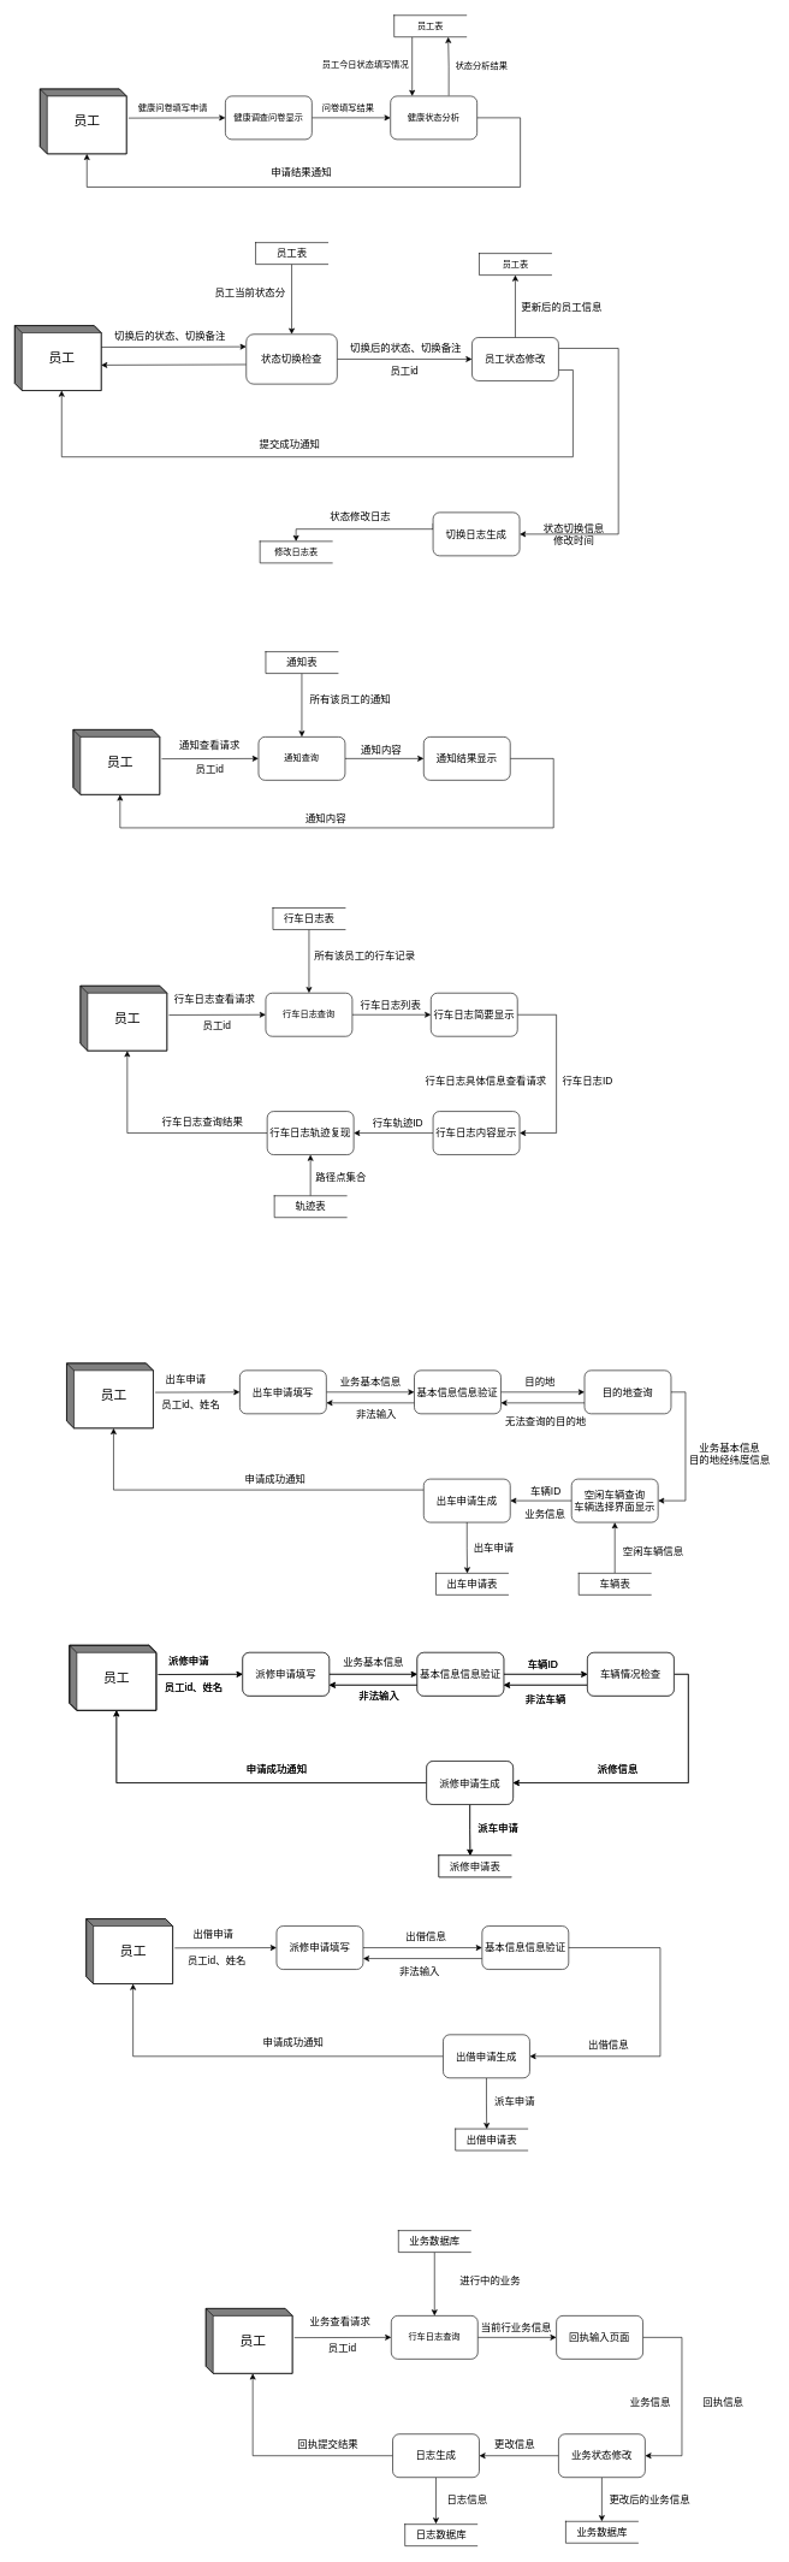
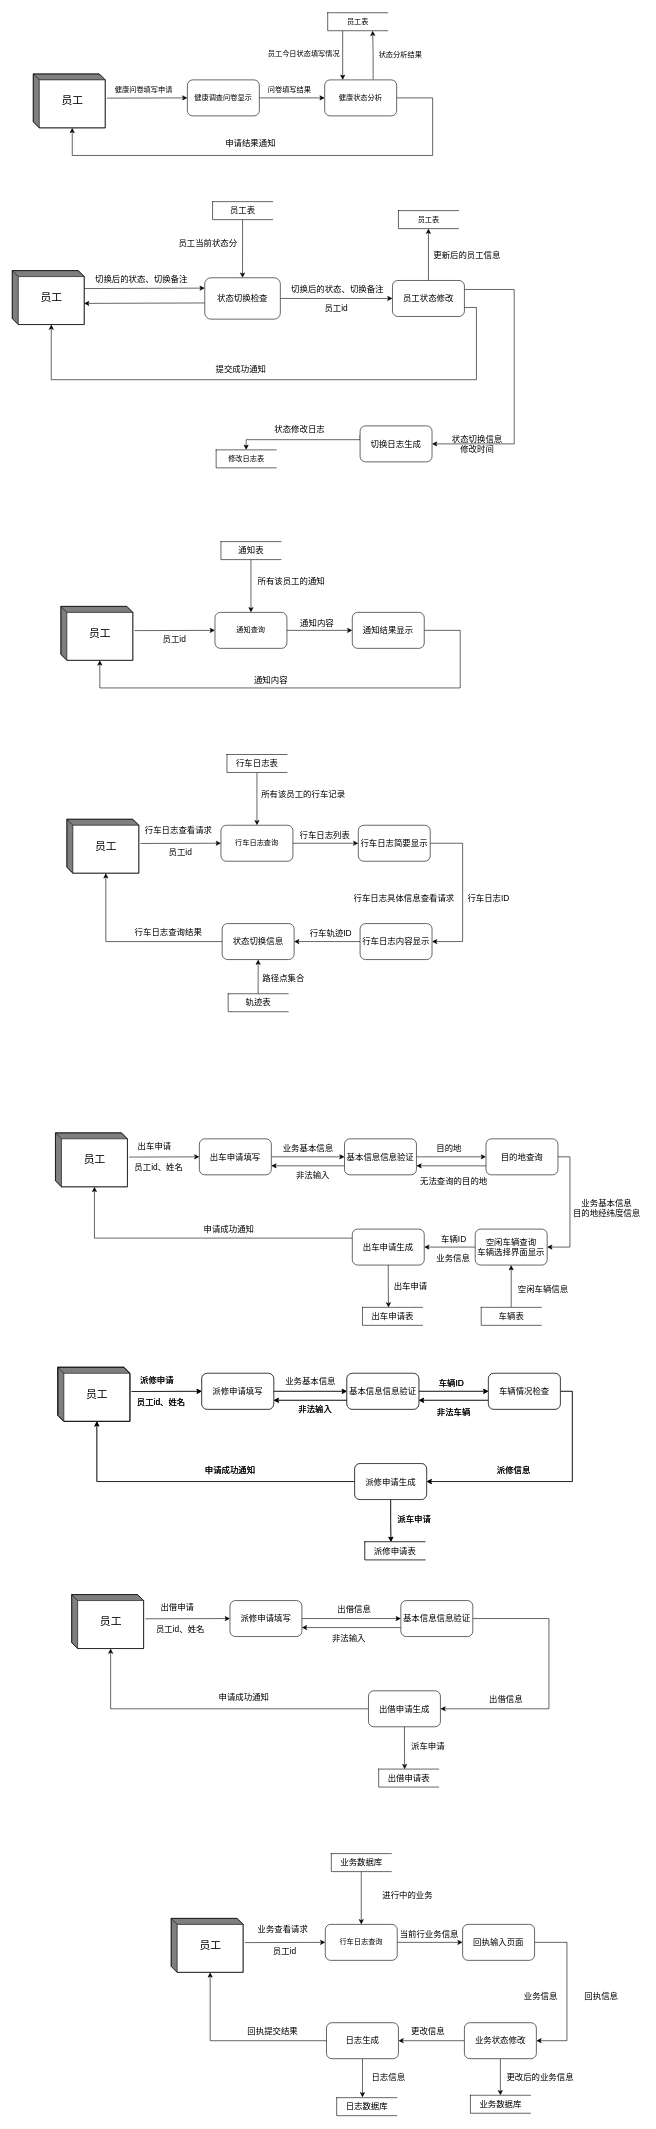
- <mxCell id="43" value="&lt;font style=&quot;font-size: 14px&quot;&gt;通知查看请求&lt;/font&gt;" style="text;html=1;align=center;verticalAlign=middle;resizable=0;points=[];autosize=1;strokeColor=none;fillColor=none;fontSize=18;" vertex="1" parent="1"><mxGeometry x="243" y="1016" width="94" height="27" as="geometry" /></mxCell>
- <mxCell id="71" value="&lt;font style=&quot;font-size: 14px&quot;&gt;行车日志轨迹复现&lt;/font&gt;" style="rounded=1;whiteSpace=wrap;html=1;" vertex="1" parent="1"><mxGeometry x="370" y="1539" width="120" height="60" as="geometry" /></mxCell>
+ <mxCell id="71" value="&lt;font style=&quot;font-size: 14px&quot;&gt;状态切换信息&lt;/font&gt;" style="rounded=1;whiteSpace=wrap;html=1;" vertex="1" parent="1"><mxGeometry x="370" y="1539" width="120" height="60" as="geometry" /></mxCell>
